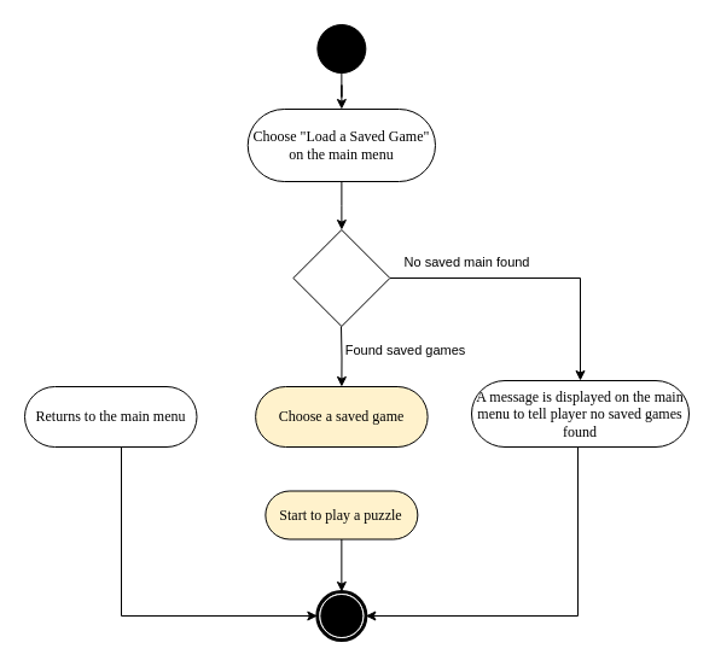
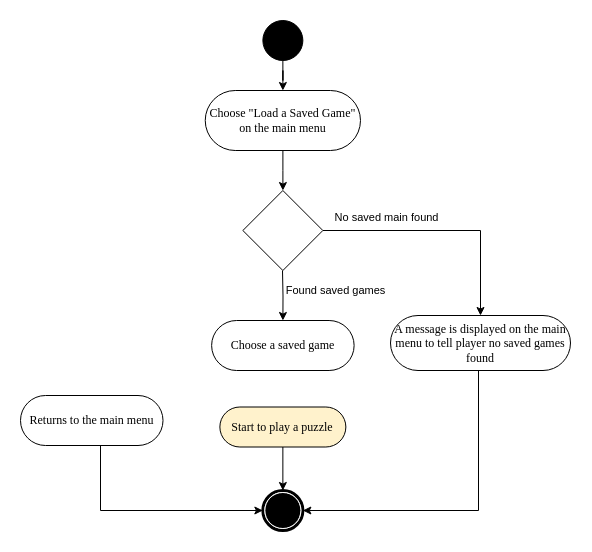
- <mxCell id="18" value="Returns to the main menu" style="rounded=1;whiteSpace=wrap;html=1;shadow=0;comic=0;labelBackgroundColor=none;strokeWidth=1;fontFamily=Verdana;fontSize=12;align=center;arcSize=50;" parent="1" vertex="1"><mxGeometry x="20" y="320" width="142.5" height="50" as="geometry" /></mxCell>
+ <mxCell id="18" value="Returns to the main menu" style="rounded=1;whiteSpace=wrap;html=1;shadow=0;comic=0;labelBackgroundColor=none;strokeWidth=1;fontFamily=Verdana;fontSize=12;align=center;arcSize=50;" parent="1" vertex="1"><mxGeometry x="20" y="395" width="142.5" height="50" as="geometry" /></mxCell>
- <mxCell id="2" value="Choose a saved game" style="rounded=1;whiteSpace=wrap;html=1;shadow=0;comic=0;labelBackgroundColor=none;strokeWidth=1;fontFamily=Verdana;fontSize=12;align=center;arcSize=50;fillColor=#fff2cc;" parent="1" vertex="1"><mxGeometry x="211.12" y="320" width="142.5" height="50" as="geometry" /></mxCell>
+ <mxCell id="2" value="Choose a saved game" style="rounded=1;whiteSpace=wrap;html=1;shadow=0;comic=0;labelBackgroundColor=none;strokeWidth=1;fontFamily=Verdana;fontSize=12;align=center;arcSize=50;" parent="1" vertex="1"><mxGeometry x="211.12" y="320" width="142.5" height="50" as="geometry" /></mxCell>
